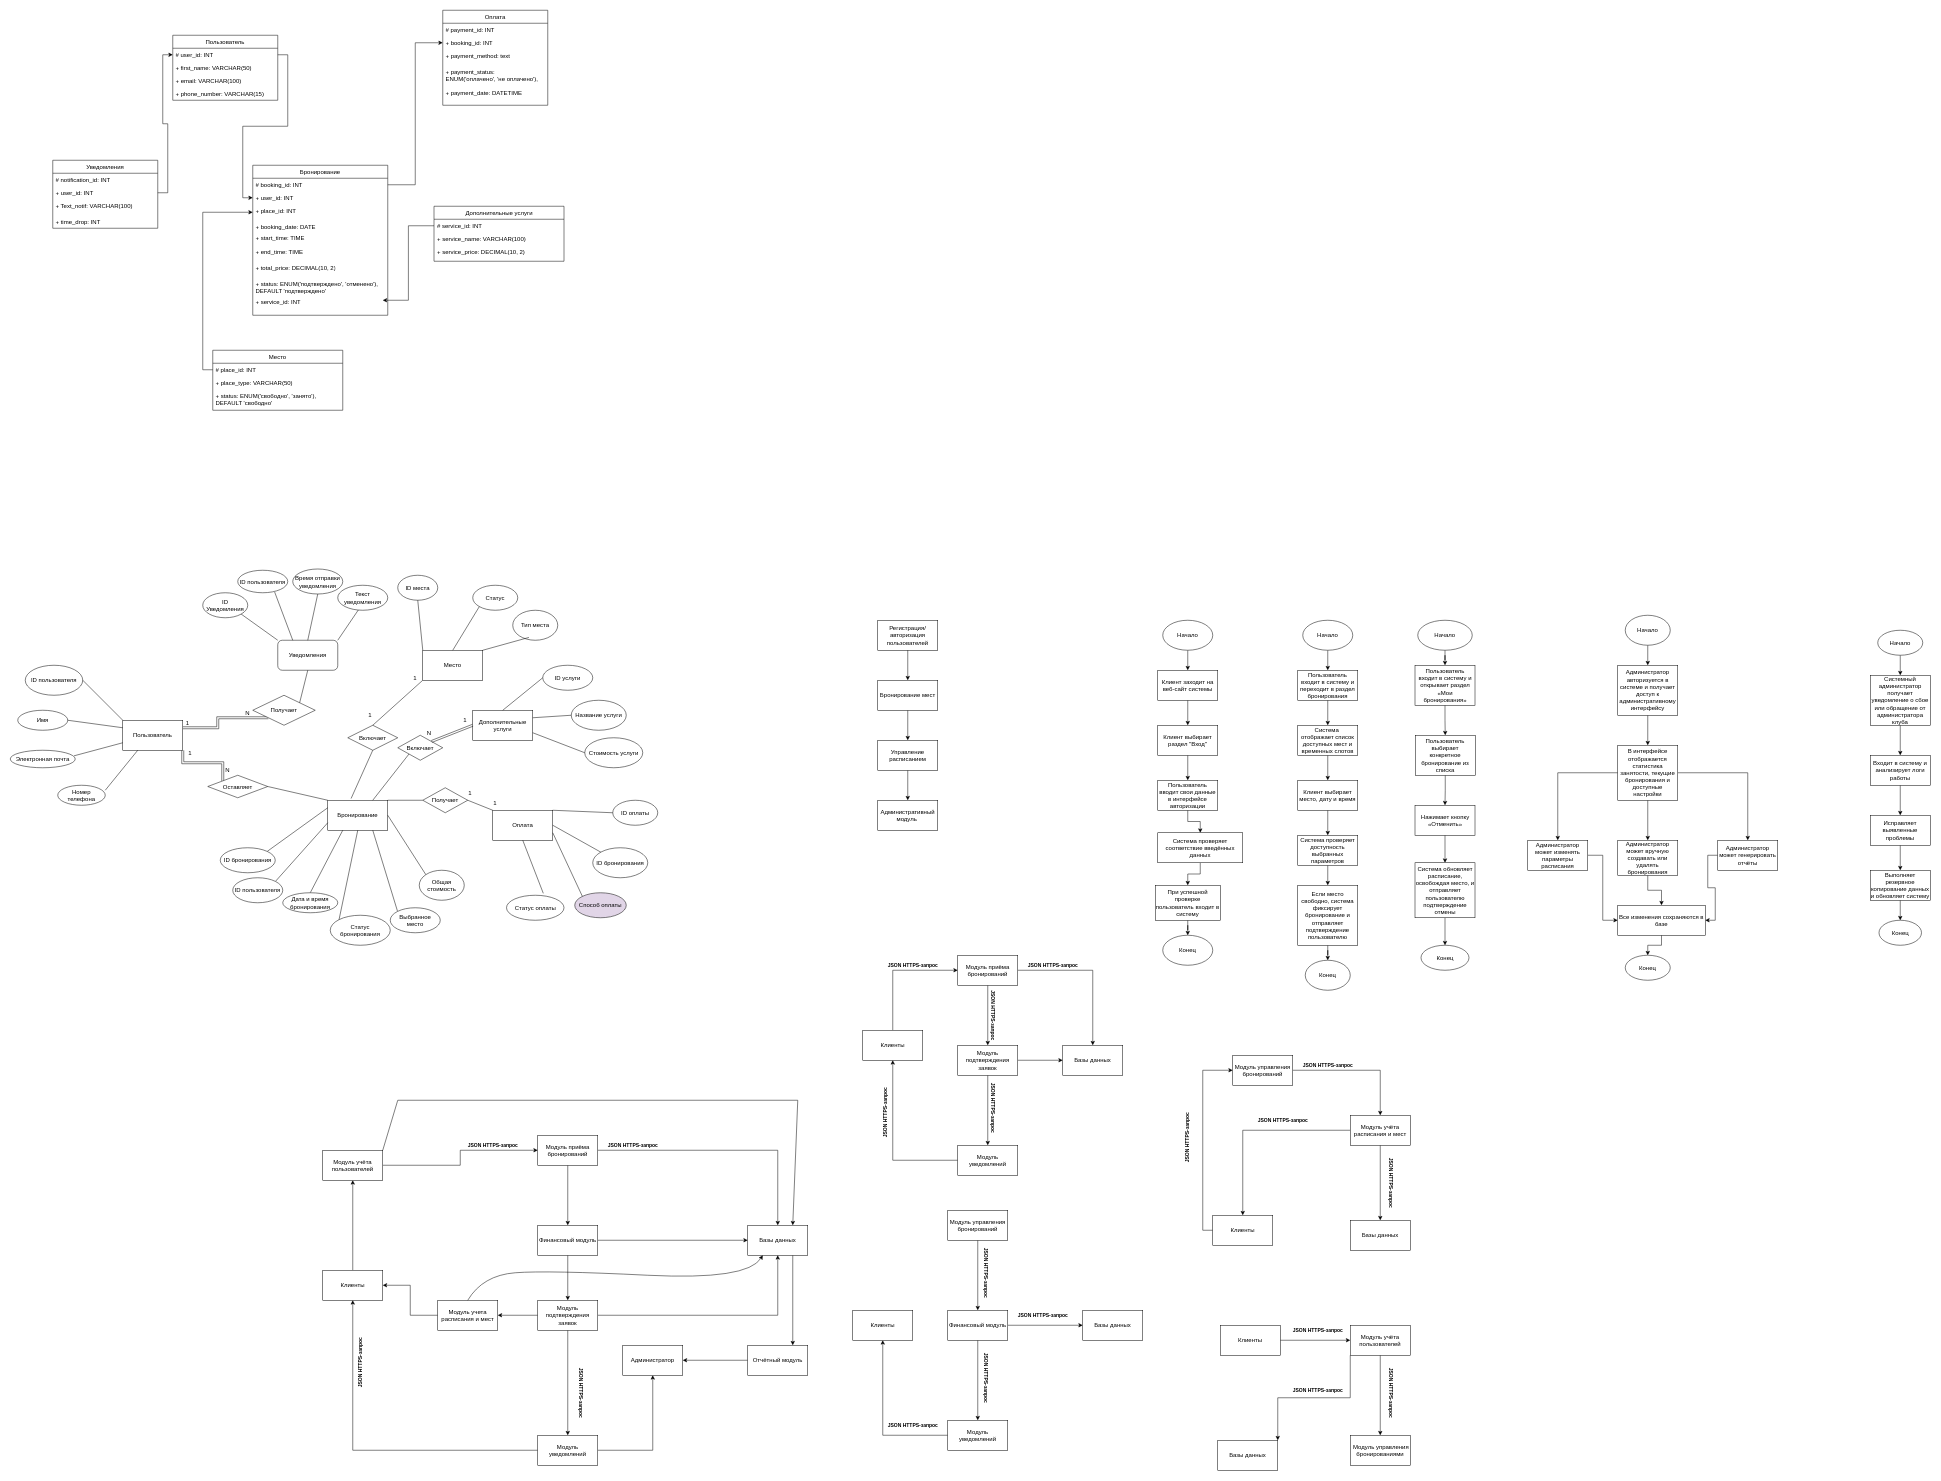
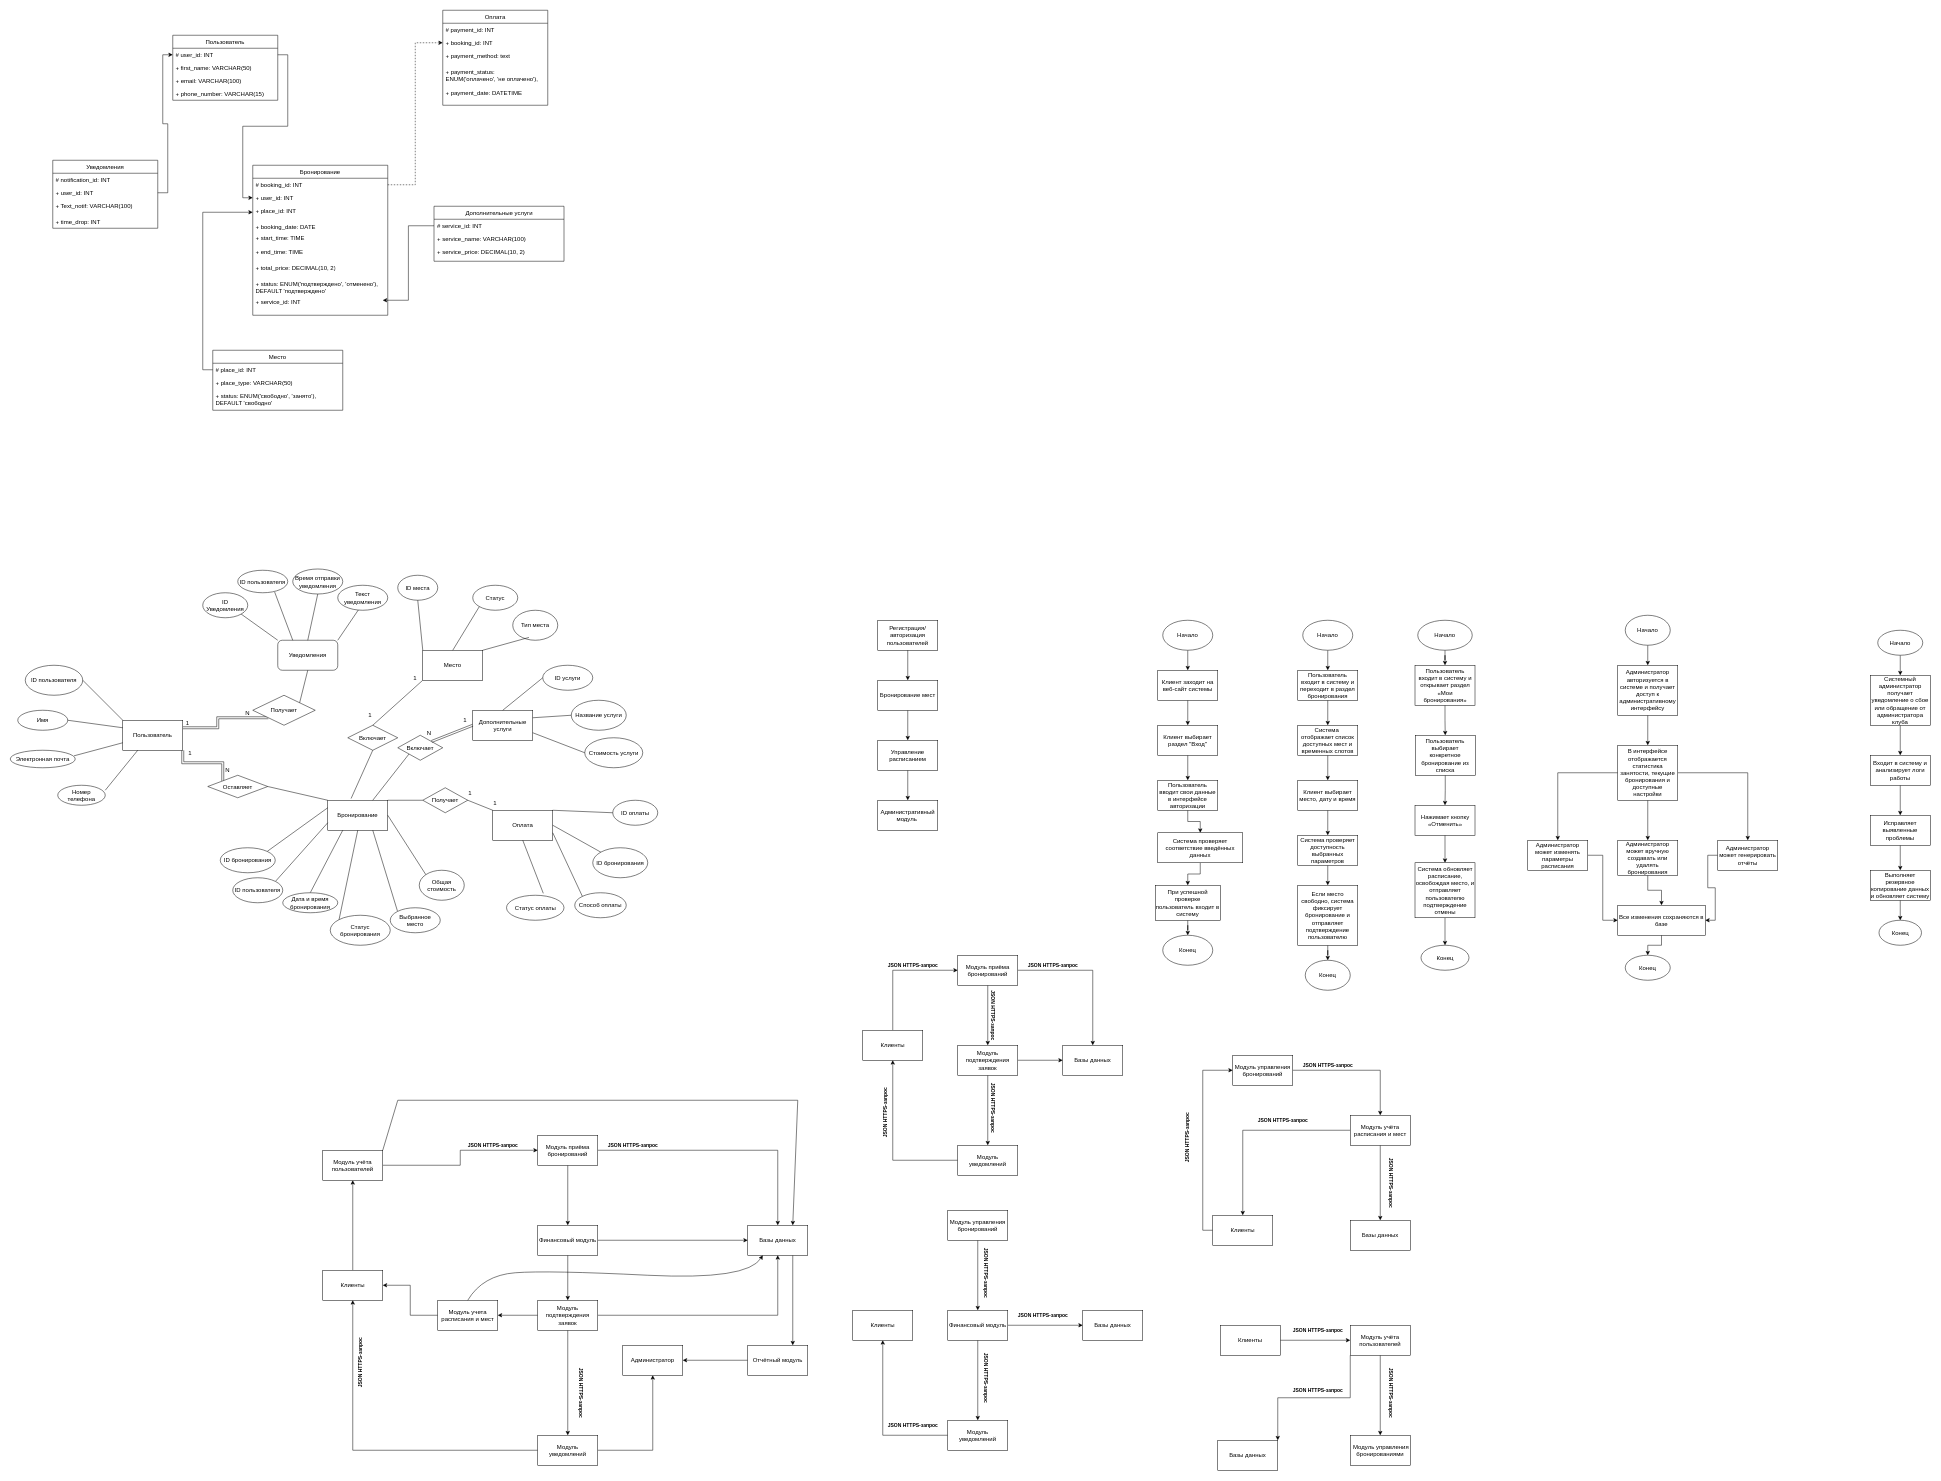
- <mxCell id="272" style="edgeStyle=orthogonalEdgeStyle;rounded=0;orthogonalLoop=1;jettySize=auto;html=1;exitX=1;exitY=0.5;exitDx=0;exitDy=0;entryX=0;entryY=0.5;entryDx=0;entryDy=0;" edge="1" parent="1" source="244" target="260"><mxGeometry relative="1" as="geometry" /></mxCell>
+ <mxCell id="272" style="edgeStyle=orthogonalEdgeStyle;rounded=0;orthogonalLoop=1;jettySize=auto;html=1;exitX=1;exitY=0.5;exitDx=0;exitDy=0;entryX=0;entryY=0.5;entryDx=0;entryDy=0;dashed=1;" edge="1" parent="1" source="244" target="260"><mxGeometry relative="1" as="geometry" /></mxCell>
- <mxCell id="197" value="Способ оплаты" style="ellipse;whiteSpace=wrap;html=1;fillColor=#e1d5e7;" vertex="1" parent="1"><mxGeometry x="1149" y="1785" width="103" height="50" as="geometry" /></mxCell>
+ <mxCell id="197" value="Способ оплаты" style="ellipse;whiteSpace=wrap;html=1;" vertex="1" parent="1"><mxGeometry x="1149" y="1785" width="103" height="50" as="geometry" /></mxCell>
